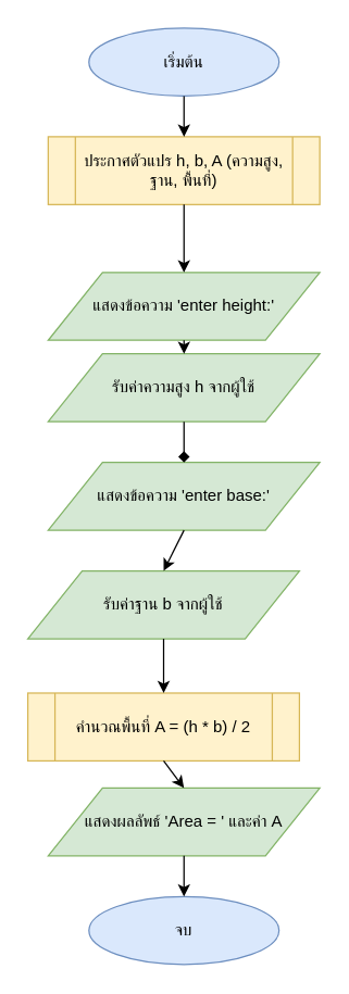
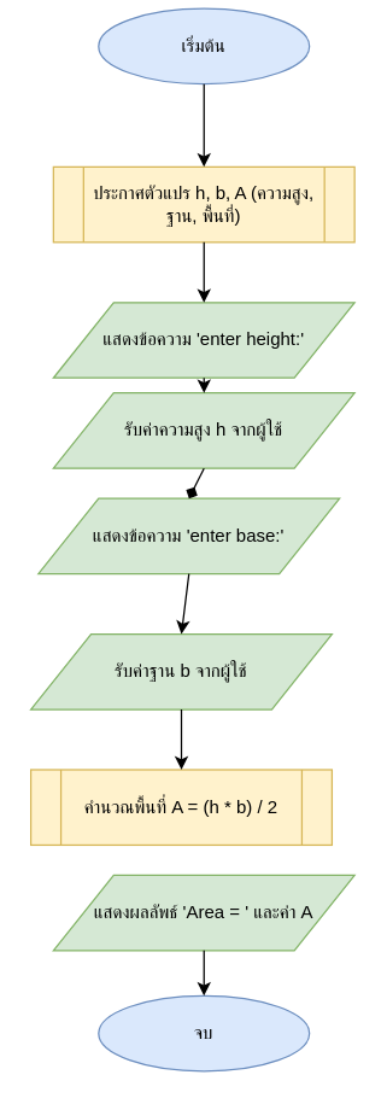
- <mxCell id="2" value="เริ่มต้น" style="shape=ellipse;whiteSpace=wrap;html=1;fillColor=#dae8fc;strokeColor=#6c8ebf;" parent="1" vertex="1"><mxGeometry x="65" y="20" width="140" height="50" as="geometry" /></mxCell>
+ <mxCell id="2" value="เริ่มต้น" style="shape=ellipse;whiteSpace=wrap;html=1;fillColor=#dae8fc;strokeColor=#6c8ebf;" parent="1" vertex="1"><mxGeometry x="65" y="5" width="140" height="50" as="geometry" /></mxCell>
- <mxCell id="3" value="ประกาศตัวแปร h, b, A (ความสูง, ฐาน, พื้นที่)" style="shape=process;whiteSpace=wrap;html=1;fillColor=#fff2cc;strokeColor=#d6b656;" parent="1" vertex="1"><mxGeometry x="35" y="100" width="200" height="50" as="geometry" /></mxCell>
+ <mxCell id="3" value="ประกาศตัวแปร h, b, A (ความสูง, ฐาน, พื้นที่)" style="shape=process;whiteSpace=wrap;html=1;fillColor=#fff2cc;strokeColor=#d6b656;" parent="1" vertex="1"><mxGeometry x="35" y="110" width="200" height="50" as="geometry" /></mxCell>
- <mxCell id="6" value="แสดงข้อความ 'enter base:'" style="shape=parallelogram;perimeter=parallelogramPerimeter;whiteSpace=wrap;html=1;fillColor=#d5e8d4;strokeColor=#82b366;" parent="1" vertex="1"><mxGeometry x="35" y="340" width="200" height="50" as="geometry" /></mxCell>
+ <mxCell id="6" value="แสดงข้อความ 'enter base:'" style="shape=parallelogram;perimeter=parallelogramPerimeter;whiteSpace=wrap;html=1;fillColor=#d5e8d4;strokeColor=#82b366;" parent="1" vertex="1"><mxGeometry x="25" y="330" width="200" height="50" as="geometry" /></mxCell>
- <mxCell id="17" value="" style="endArrow=classic;html=1;exitX=0.5;exitY=1;entryX=0.5;entryY=0;" parent="1" source="8" target="9" edge="1"><mxGeometry width="50" height="50" relative="1" as="geometry" /></mxCell>
